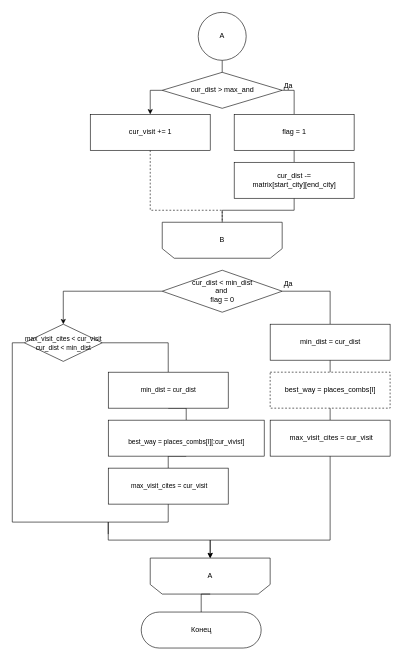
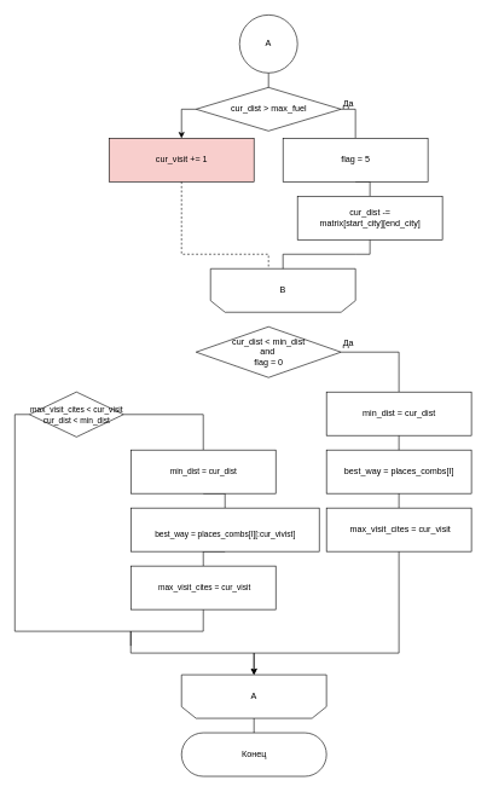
- <mxCell id="5" value="cur_dist &amp;gt; max_and" style="shape=rhombus;html=1;dashed=0;whitespace=wrap;perimeter=rhombusPerimeter;" vertex="1" parent="1"><mxGeometry x="270" y="120" width="200" height="60" as="geometry" /></mxCell>
+ <mxCell id="5" value="cur_dist &amp;gt; max_fuel" style="shape=rhombus;html=1;dashed=0;whitespace=wrap;perimeter=rhombusPerimeter;" vertex="1" parent="1"><mxGeometry x="270" y="120" width="200" height="60" as="geometry" /></mxCell>
- <mxCell id="9" value="cur_visit += 1" style="html=1;dashed=0;whitespace=wrap;" vertex="1" parent="1"><mxGeometry x="150" y="190" width="200" height="60" as="geometry" /></mxCell>
+ <mxCell id="9" value="cur_visit += 1" style="html=1;dashed=0;whitespace=wrap;fillColor=#f8cecc;" vertex="1" parent="1"><mxGeometry x="150" y="190" width="200" height="60" as="geometry" /></mxCell>
- <mxCell id="7" value="flag = 1" style="html=1;dashed=0;whitespace=wrap;" vertex="1" parent="1"><mxGeometry x="390" y="190" width="200" height="60" as="geometry" /></mxCell>
+ <mxCell id="7" value="flag = 5" style="html=1;dashed=0;whitespace=wrap;" vertex="1" parent="1"><mxGeometry x="390" y="190" width="200" height="60" as="geometry" /></mxCell>
- <mxCell id="26" value="cur_dist -= &lt;br&gt;matrix[start_city][end_city]" style="html=1;dashed=0;whitespace=wrap;" vertex="1" parent="1"><mxGeometry x="390" y="270" width="200" height="60" as="geometry" /></mxCell>
+ <mxCell id="26" value="cur_dist -= &lt;br&gt;matrix[start_city][end_city]" style="html=1;dashed=0;whitespace=wrap;" vertex="1" parent="1"><mxGeometry x="410" y="270" width="200" height="60" as="geometry" /></mxCell>
- <mxCell id="11" value="B" style="shape=loopLimit;whiteSpace=wrap;html=1;strokeWidth=1;direction=west;" vertex="1" parent="1"><mxGeometry x="270.03" y="370" width="200" height="60" as="geometry" /></mxCell>
+ <mxCell id="11" value="B" style="shape=loopLimit;whiteSpace=wrap;html=1;strokeWidth=1;direction=west;" vertex="1" parent="1"><mxGeometry x="290.03" y="370" width="200" height="60" as="geometry" /></mxCell>
- <mxCell id="13" style="edgeStyle=orthogonalEdgeStyle;rounded=0;orthogonalLoop=1;jettySize=auto;html=1;exitX=0;exitY=0.5;exitDx=0;exitDy=0;entryX=0.5;entryY=0;entryDx=0;entryDy=0;" edge="1" parent="1" source="14" target="20"><mxGeometry relative="1" as="geometry" /></mxCell>
- <mxCell id="31" value="best_way = places_combs[I]" style="html=1;dashed=1;whitespace=wrap;" vertex="1" parent="1"><mxGeometry x="450" y="620" width="200" height="60" as="geometry" /></mxCell>
+ <mxCell id="31" value="best_way = places_combs[I]" style="html=1;dashed=0;whitespace=wrap;" vertex="1" parent="1"><mxGeometry x="450" y="620" width="200" height="60" as="geometry" /></mxCell>
- <mxCell id="2" value="Конец" style="html=1;dashed=0;whitespace=wrap;shape=mxgraph.dfd.start" vertex="1" parent="1"><mxGeometry x="235" y="1020" width="200" height="60" as="geometry" /></mxCell>
+ <mxCell id="2" value="Конец" style="html=1;dashed=0;whitespace=wrap;shape=mxgraph.dfd.start" vertex="1" parent="1"><mxGeometry x="250" y="1010" width="200" height="60" as="geometry" /></mxCell>
